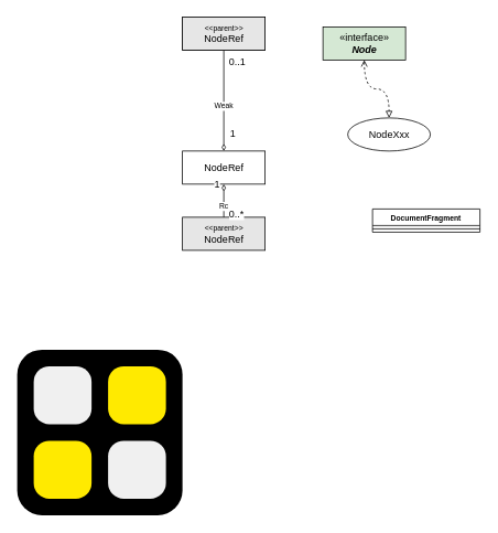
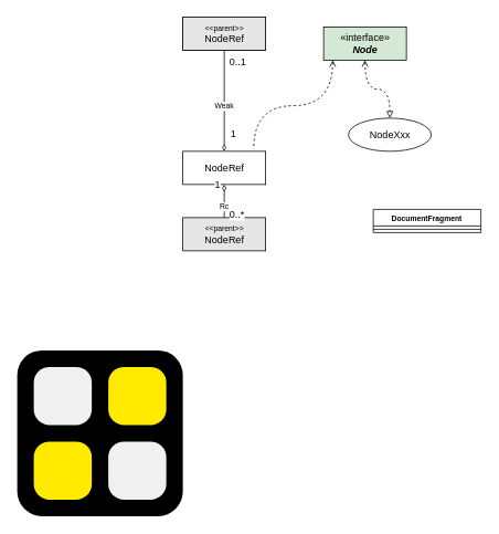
+ <mxCell id="13" style="edgeStyle=orthogonalEdgeStyle;rounded=0;orthogonalLoop=1;jettySize=auto;html=1;entryX=0.856;entryY=-0.068;entryDx=0;entryDy=0;entryPerimeter=0;fontSize=12;startArrow=open;startFill=0;endArrow=none;endFill=0;curved=1;exitX=0.11;exitY=1.001;exitDx=0;exitDy=0;exitPerimeter=0;dashed=1;" parent="1" source="14" target="5" edge="1"><mxGeometry relative="1" as="geometry" /></mxCell>
